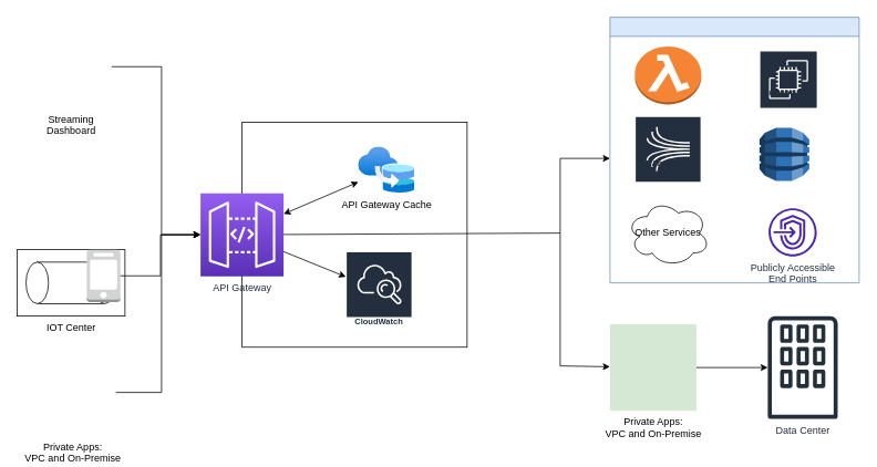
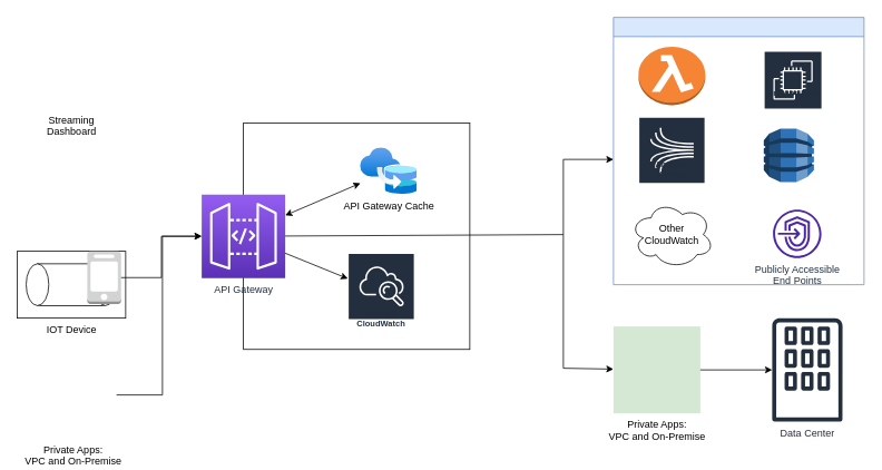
- <mxCell id="5" style="edgeStyle=orthogonalEdgeStyle;rounded=0;orthogonalLoop=1;jettySize=auto;html=1;entryX=0;entryY=0.5;entryDx=0;entryDy=0;entryPerimeter=0;" edge="1" parent="1" source="6" target="10"><mxGeometry relative="1" as="geometry"><Array as="points"><mxPoint x="194" y="80" /><mxPoint x="194" y="282" /></Array></mxGeometry></mxCell>
- <mxCell id="21" value="Other Services" style="ellipse;shape=cloud;whiteSpace=wrap;html=1;" vertex="1" parent="16"><mxGeometry x="20" y="220" width="100" height="80" as="geometry" /></mxCell>
+ <mxCell id="21" value="Other CloudWatch" style="ellipse;shape=cloud;whiteSpace=wrap;html=1;" vertex="1" parent="16"><mxGeometry x="20" y="220" width="100" height="80" as="geometry" /></mxCell>
- <mxCell id="8" value="IOT Center" style="verticalLabelPosition=bottom;outlineConnect=0;align=center;dashed=0;html=1;verticalAlign=top;shape=mxgraph.pid.misc.conveyor_(belt,_closed);" vertex="1" parent="7"><mxGeometry width="130" height="80" as="geometry" /></mxCell>
+ <mxCell id="8" value="IOT Device" style="verticalLabelPosition=bottom;outlineConnect=0;align=center;dashed=0;html=1;verticalAlign=top;shape=mxgraph.pid.misc.conveyor_(belt,_closed);" vertex="1" parent="7"><mxGeometry width="130" height="80" as="geometry" /></mxCell>
